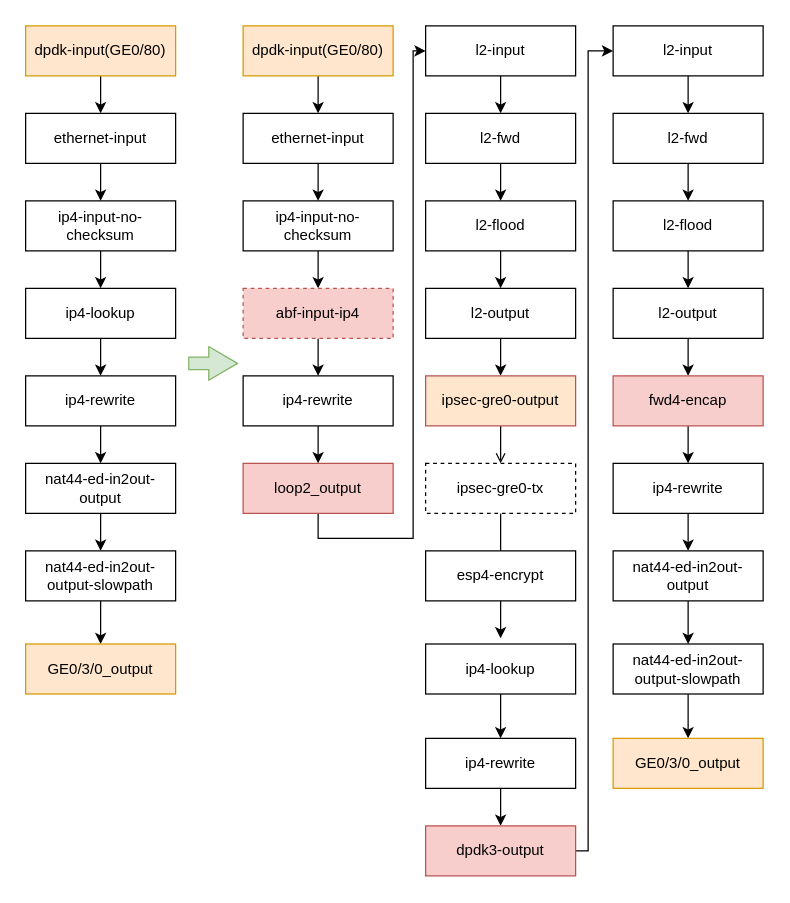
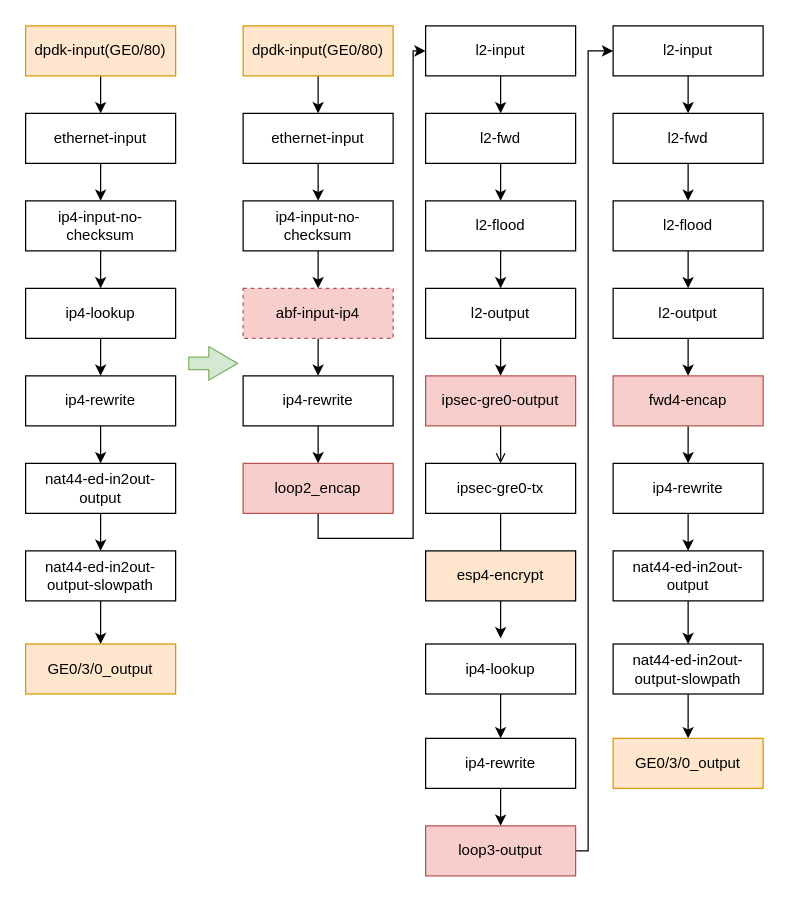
- <mxCell id="38" value="ipsec-gre0-output" style="rounded=0;whiteSpace=wrap;html=1;fillColor=#ffe6cc;strokeColor=#b85450;" parent="1" vertex="1"><mxGeometry x="340" y="300" width="120" height="40" as="geometry" /></mxCell>
+ <mxCell id="38" value="ipsec-gre0-output" style="rounded=0;whiteSpace=wrap;html=1;fillColor=#f8cecc;strokeColor=#b85450;" parent="1" vertex="1"><mxGeometry x="340" y="300" width="120" height="40" as="geometry" /></mxCell>
- <mxCell id="28" value="loop2_output" style="rounded=0;whiteSpace=wrap;html=1;fillColor=#f8cecc;strokeColor=#b85450;" parent="1" vertex="1"><mxGeometry x="194" y="370" width="120" height="40" as="geometry" /></mxCell>
+ <mxCell id="28" value="loop2_encap" style="rounded=0;whiteSpace=wrap;html=1;fillColor=#f8cecc;strokeColor=#b85450;" parent="1" vertex="1"><mxGeometry x="194" y="370" width="120" height="40" as="geometry" /></mxCell>
- <mxCell id="40" value="ipsec-gre0-tx" style="rounded=0;whiteSpace=wrap;html=1;dashed=1;" parent="1" vertex="1"><mxGeometry x="340" y="370" width="120" height="40" as="geometry" /></mxCell>
+ <mxCell id="40" value="ipsec-gre0-tx" style="rounded=0;whiteSpace=wrap;html=1;" parent="1" vertex="1"><mxGeometry x="340" y="370" width="120" height="40" as="geometry" /></mxCell>
- <mxCell id="42" value="esp4-encrypt" style="rounded=0;whiteSpace=wrap;html=1;" parent="1" vertex="1"><mxGeometry x="340" y="440" width="120" height="40" as="geometry" /></mxCell>
+ <mxCell id="42" value="esp4-encrypt" style="rounded=0;whiteSpace=wrap;html=1;fillColor=#ffe6cc;" parent="1" vertex="1"><mxGeometry x="340" y="440" width="120" height="40" as="geometry" /></mxCell>
- <mxCell id="48" value="dpdk3-output" style="rounded=0;whiteSpace=wrap;html=1;fillColor=#f8cecc;strokeColor=#b85450;" parent="1" vertex="1"><mxGeometry x="340" y="660" width="120" height="40" as="geometry" /></mxCell>
+ <mxCell id="48" value="loop3-output" style="rounded=0;whiteSpace=wrap;html=1;fillColor=#f8cecc;strokeColor=#b85450;" parent="1" vertex="1"><mxGeometry x="340" y="660" width="120" height="40" as="geometry" /></mxCell>
